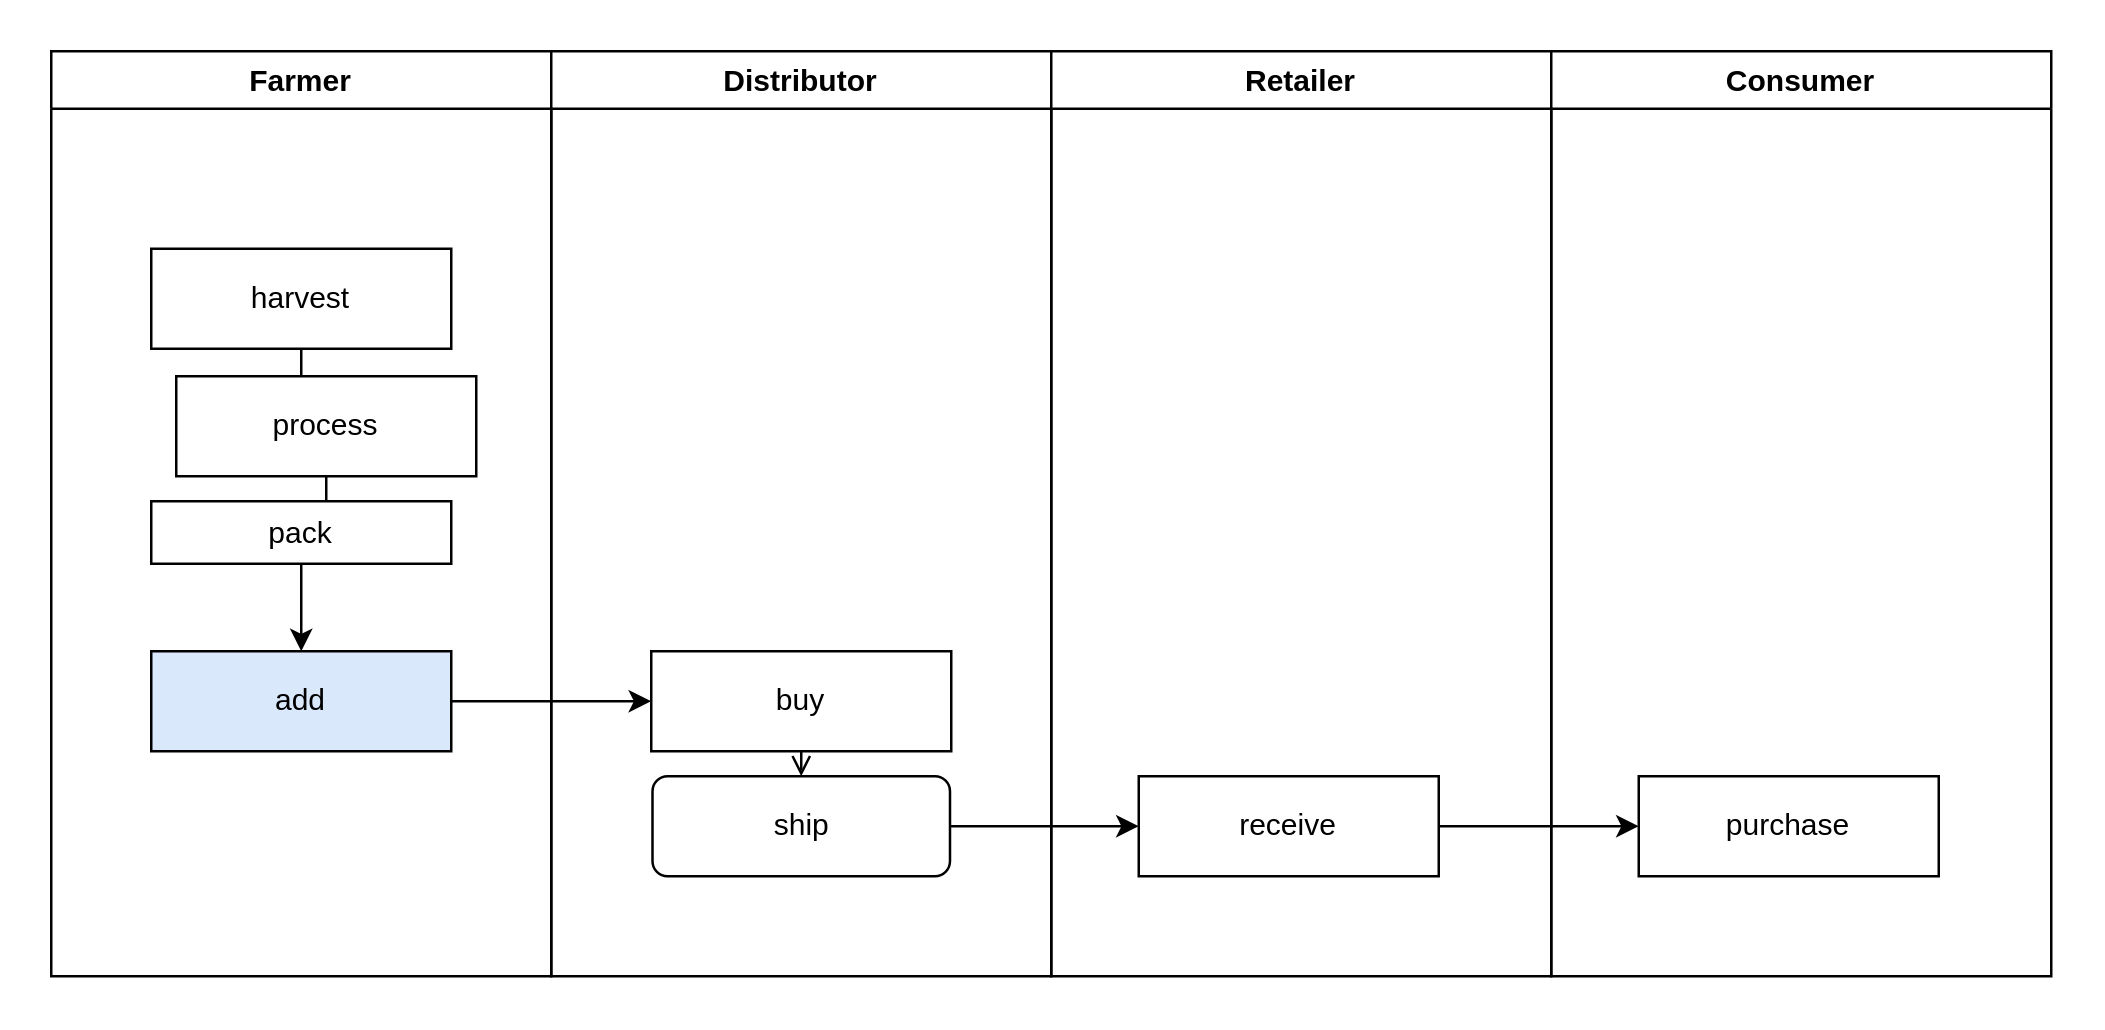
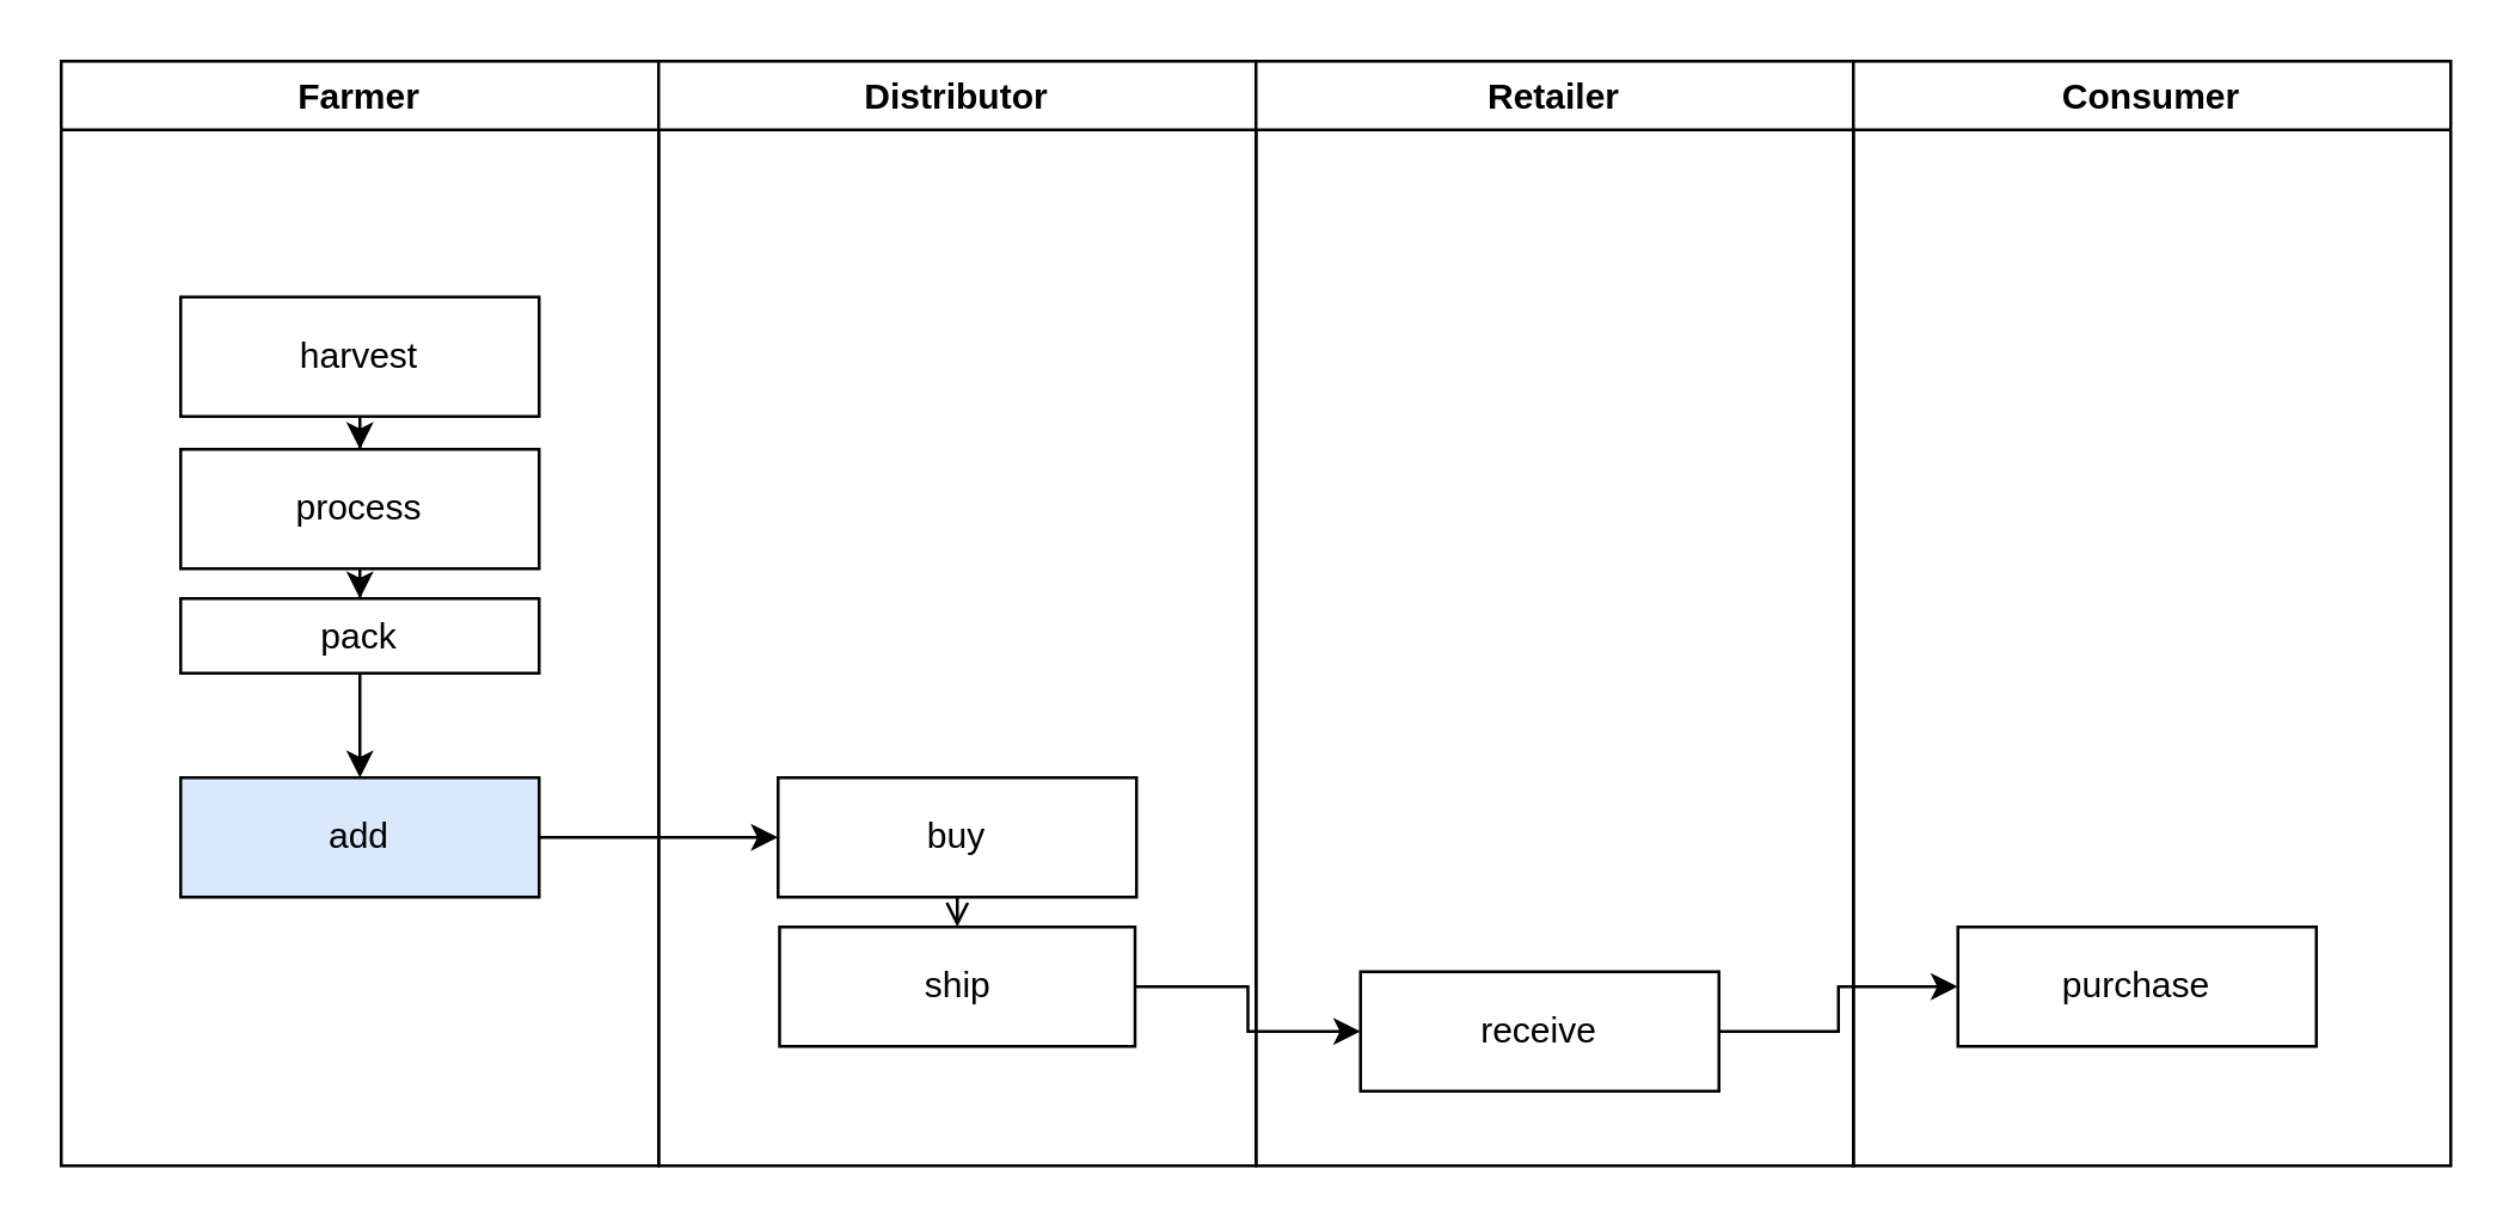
- <mxCell id="6" value="process" style="rounded=0;whiteSpace=wrap;html=1;" vertex="1" parent="2"><mxGeometry x="50" y="130" width="120" height="40" as="geometry" /></mxCell>
+ <mxCell id="6" value="process" style="rounded=0;whiteSpace=wrap;html=1;" vertex="1" parent="2"><mxGeometry x="40" y="130" width="120" height="40" as="geometry" /></mxCell>
- <mxCell id="11" value="ship" style="whiteSpace=wrap;html=1;rounded=1;" vertex="1" parent="10"><mxGeometry x="40.5" y="290" width="119" height="40" as="geometry" /></mxCell>
+ <mxCell id="11" value="ship" style="rounded=0;whiteSpace=wrap;html=1;" vertex="1" parent="10"><mxGeometry x="40.5" y="290" width="119" height="40" as="geometry" /></mxCell>
- <mxCell id="18" value="receive" style="rounded=0;whiteSpace=wrap;html=1;" vertex="1" parent="1"><mxGeometry x="455" y="310" width="120" height="40" as="geometry" /></mxCell>
+ <mxCell id="18" value="receive" style="rounded=0;whiteSpace=wrap;html=1;" vertex="1" parent="1"><mxGeometry x="455" y="325" width="120" height="40" as="geometry" /></mxCell>
